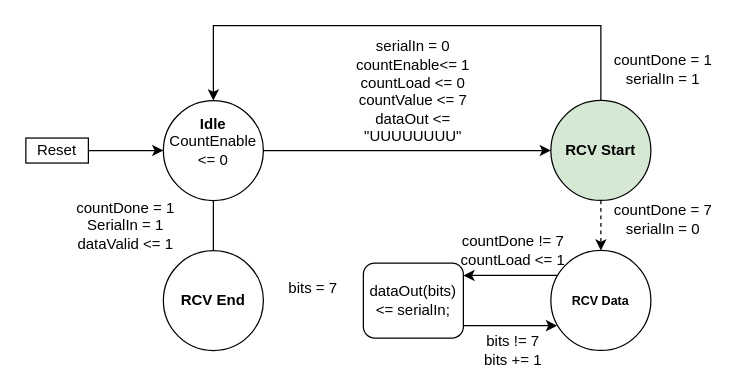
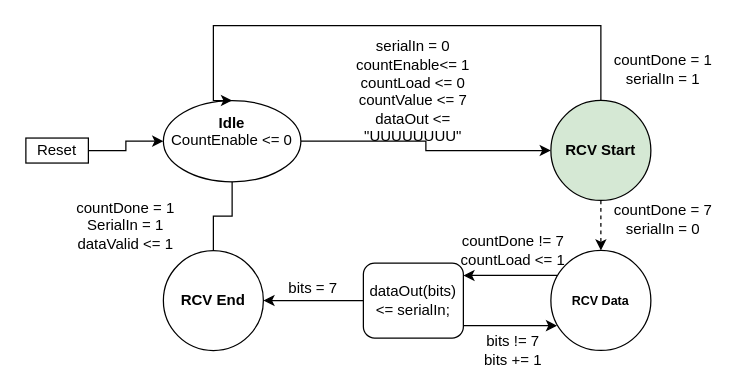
- <mxCell id="3" value="&lt;div&gt;&lt;b&gt;Idle&lt;/b&gt;&lt;/div&gt;&lt;div&gt;CountEnable &amp;lt;= 0&lt;br&gt;&lt;/div&gt;&lt;div&gt;&lt;br&gt;&lt;/div&gt;" style="ellipse;whiteSpace=wrap;html=1;aspect=fixed;" parent="1" vertex="1"><mxGeometry x="130" y="79.94" width="80" height="80" as="geometry" /></mxCell>
+ <mxCell id="3" value="&lt;div&gt;&lt;b&gt;Idle&lt;/b&gt;&lt;/div&gt;&lt;div&gt;CountEnable &amp;lt;= 0&lt;br&gt;&lt;/div&gt;&lt;div&gt;&lt;br&gt;&lt;/div&gt;" style="ellipse;whiteSpace=wrap;html=1;aspect=fixed;" parent="1" vertex="1"><mxGeometry x="130" y="79.94" width="110" height="65" as="geometry" /></mxCell>
+ <mxCell id="17" style="edgeStyle=orthogonalEdgeStyle;rounded=0;orthogonalLoop=1;jettySize=auto;html=1;exitX=0;exitY=0.5;exitDx=0;exitDy=0;entryX=1;entryY=0.5;entryDx=0;entryDy=0;" edge="1" parent="1" source="18" target="9"><mxGeometry relative="1" as="geometry" /></mxCell>
